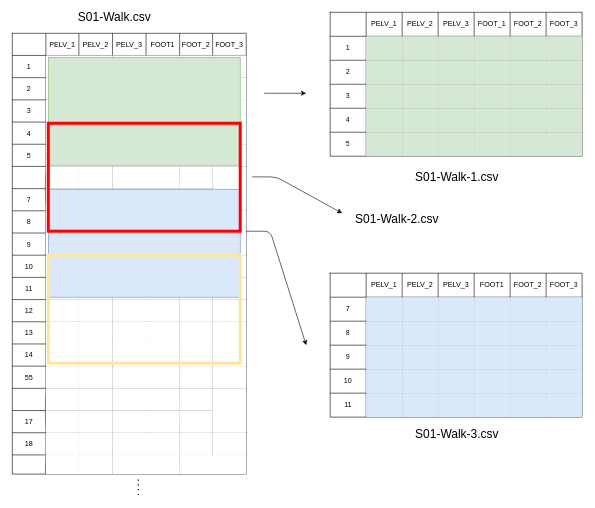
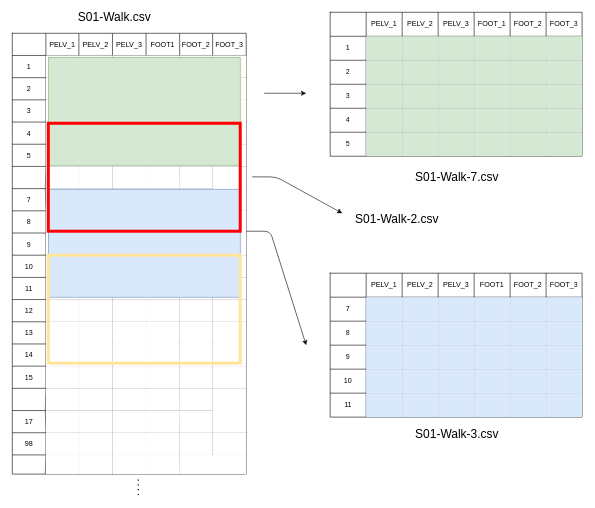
- <mxCell id="262" value="&lt;div style=&quot;font-size: 20px&quot;&gt;S01-Walk-1.csv&lt;/div&gt;&lt;div&gt;&lt;br&gt;&lt;/div&gt;" style="text;whiteSpace=wrap;html=1;" vertex="1" parent="1"><mxGeometry x="690" y="275" width="150" height="40" as="geometry" /></mxCell>
+ <mxCell id="262" value="&lt;div style=&quot;font-size: 20px&quot;&gt;S01-Walk-7.csv&lt;/div&gt;&lt;div&gt;&lt;br&gt;&lt;/div&gt;" style="text;whiteSpace=wrap;html=1;" vertex="1" parent="1"><mxGeometry x="690" y="275" width="150" height="40" as="geometry" /></mxCell>
- <mxCell id="123" value="55" style="shape=partialRectangle;html=1;whiteSpace=wrap;connectable=0;overflow=hidden;fillColor=none;top=0;left=0;bottom=0;right=0;" vertex="1" parent="122"><mxGeometry width="56" height="37" as="geometry" /></mxCell>
+ <mxCell id="123" value="15" style="shape=partialRectangle;html=1;whiteSpace=wrap;connectable=0;overflow=hidden;fillColor=none;top=0;left=0;bottom=0;right=0;" vertex="1" parent="122"><mxGeometry width="56" height="37" as="geometry" /></mxCell>
- <mxCell id="146" value="18" style="shape=partialRectangle;html=1;whiteSpace=wrap;connectable=0;overflow=hidden;fillColor=none;top=0;left=0;bottom=0;right=0;" vertex="1" parent="145"><mxGeometry width="56" height="37" as="geometry" /></mxCell>
+ <mxCell id="146" value="98" style="shape=partialRectangle;html=1;whiteSpace=wrap;connectable=0;overflow=hidden;fillColor=none;top=0;left=0;bottom=0;right=0;" vertex="1" parent="145"><mxGeometry width="56" height="37" as="geometry" /></mxCell>
